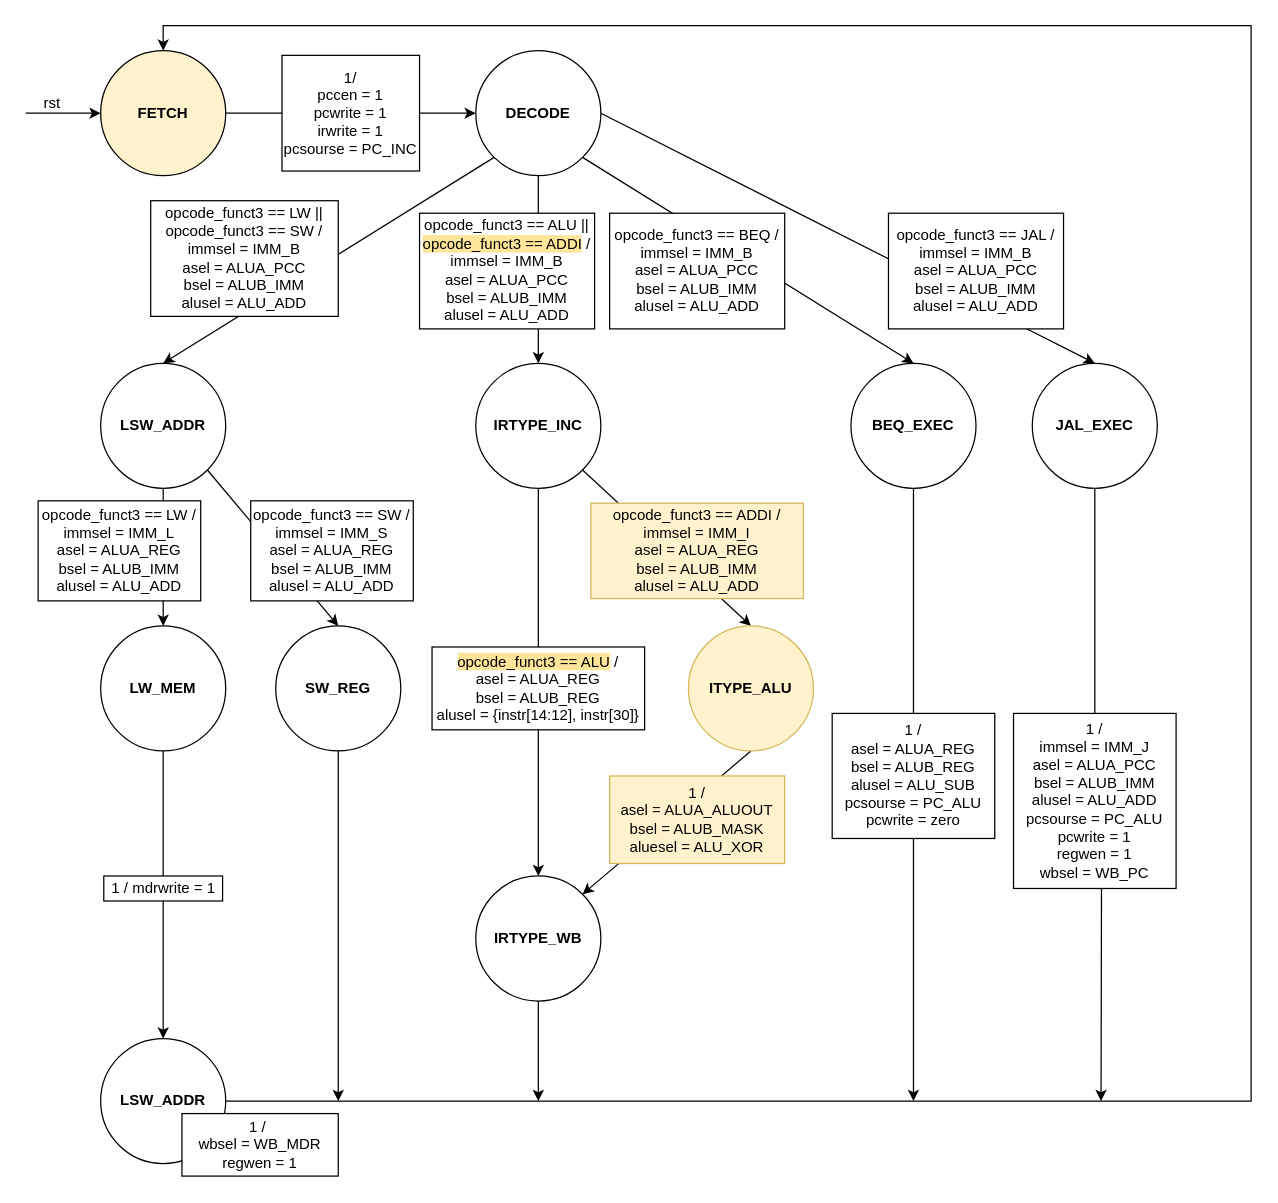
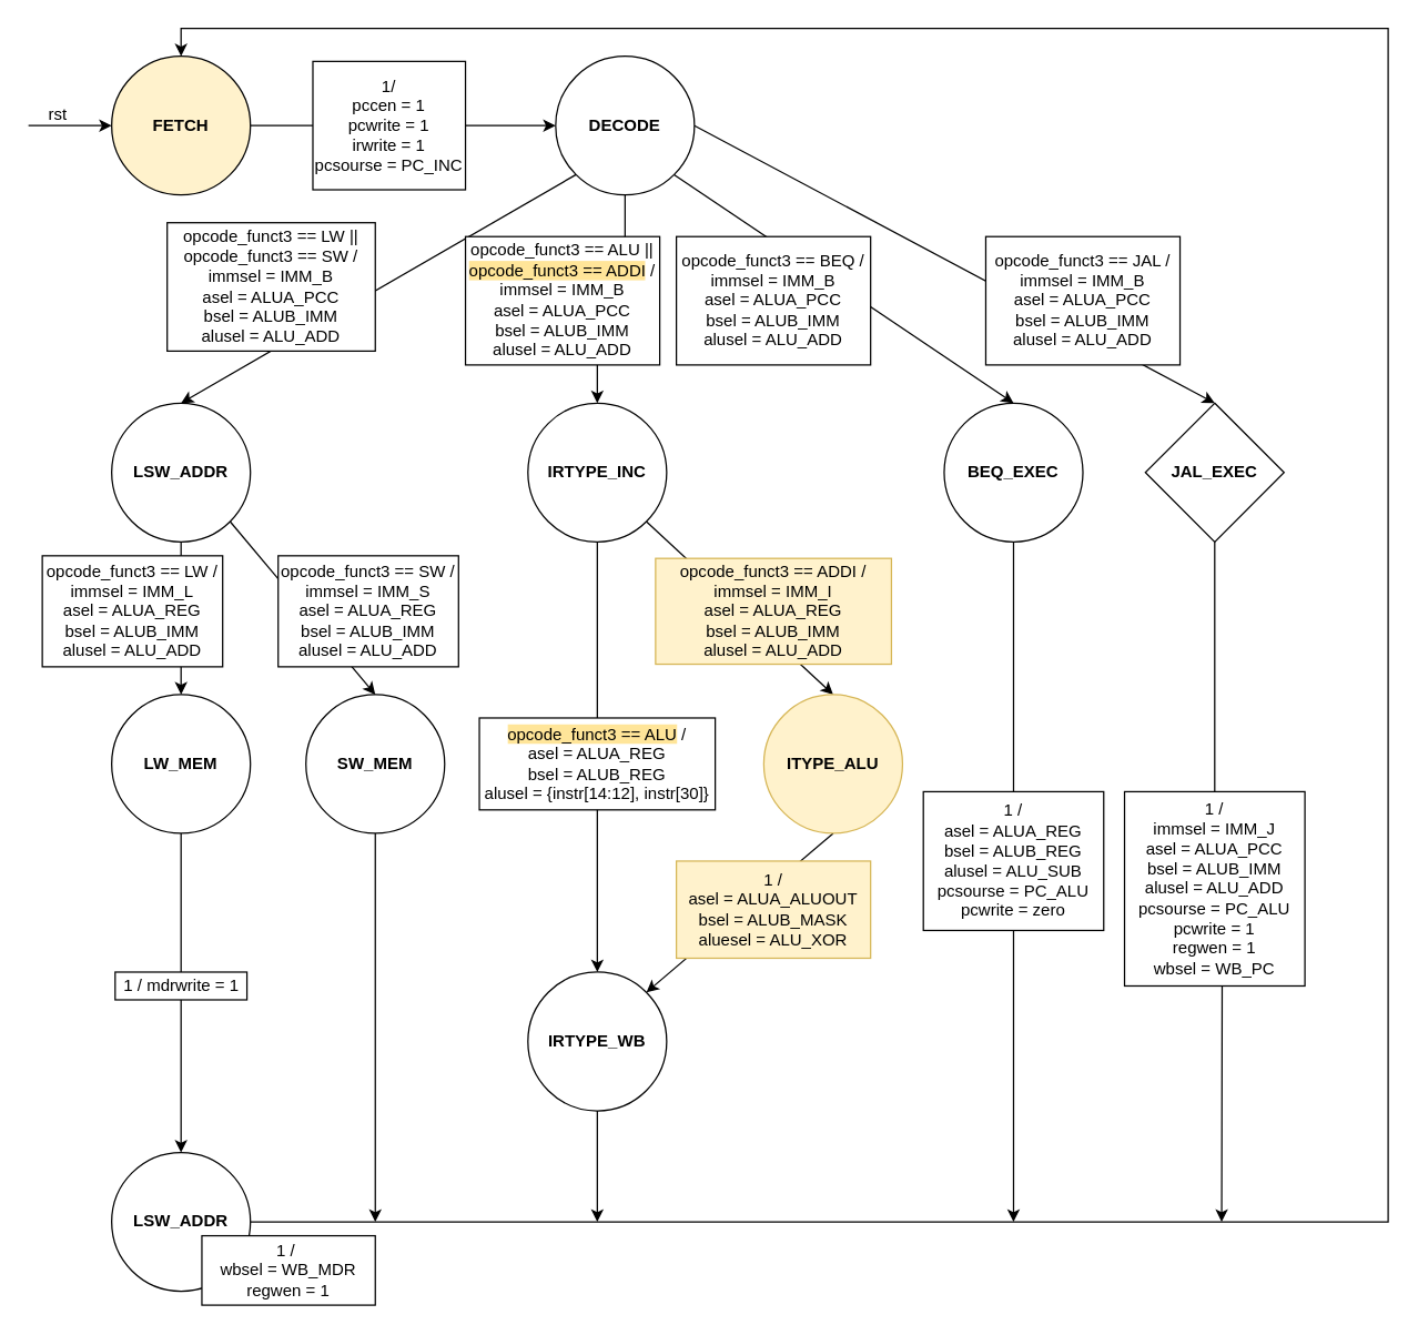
- <mxCell id="9" value="&lt;b&gt;DECODE&lt;/b&gt;" style="ellipse;whiteSpace=wrap;html=1;" vertex="1" parent="1"><mxGeometry x="380" y="40" width="100" height="100" as="geometry" /></mxCell>
+ <mxCell id="9" value="&lt;b&gt;DECODE&lt;/b&gt;" style="ellipse;whiteSpace=wrap;html=1;" vertex="1" parent="1"><mxGeometry x="400" y="40" width="100" height="100" as="geometry" /></mxCell>
- <mxCell id="21" value="&lt;b&gt;JAL_EXEC&lt;/b&gt;" style="ellipse;whiteSpace=wrap;html=1;" vertex="1" parent="1"><mxGeometry x="825" y="290" width="100" height="100" as="geometry" /></mxCell>
+ <mxCell id="21" value="&lt;b&gt;JAL_EXEC&lt;/b&gt;" style="rhombus;whiteSpace=wrap;html=1;" vertex="1" parent="1"><mxGeometry x="825" y="290" width="100" height="100" as="geometry" /></mxCell>
- <mxCell id="25" value="&lt;b&gt;SW_REG&lt;/b&gt;" style="ellipse;whiteSpace=wrap;html=1;" vertex="1" parent="1"><mxGeometry x="220" y="500" width="100" height="100" as="geometry" /></mxCell>
+ <mxCell id="25" value="&lt;b&gt;SW_MEM&lt;/b&gt;" style="ellipse;whiteSpace=wrap;html=1;" vertex="1" parent="1"><mxGeometry x="220" y="500" width="100" height="100" as="geometry" /></mxCell>
